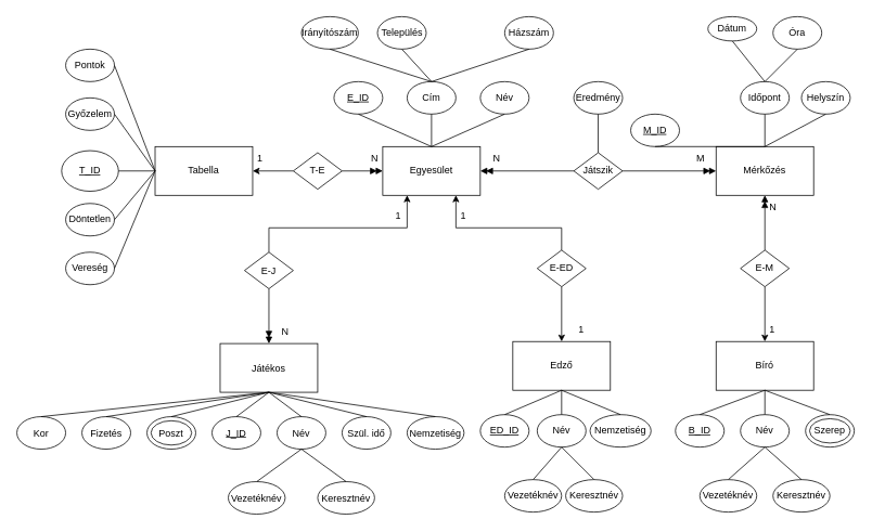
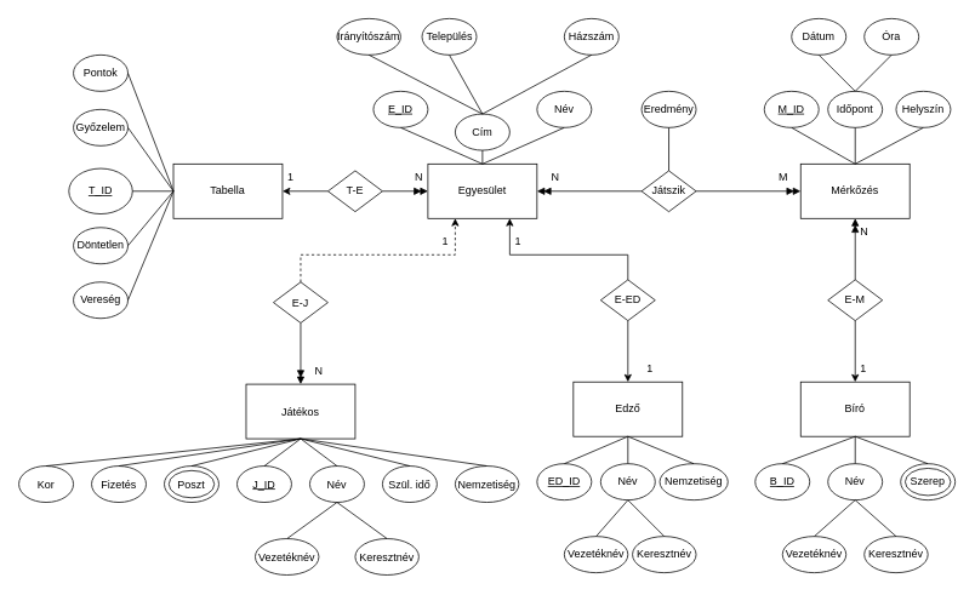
- <mxCell id="50" value="Dátum" style="ellipse;whiteSpace=wrap;html=1;" parent="1" vertex="1"><mxGeometry x="870" y="20" width="60" height="30" as="geometry" /></mxCell>
+ <mxCell id="50" value="Dátum" style="ellipse;whiteSpace=wrap;html=1;" parent="1" vertex="1"><mxGeometry x="870" y="20" width="60" height="40" as="geometry" /></mxCell>
- <mxCell id="25" value="Cím" style="ellipse;whiteSpace=wrap;html=1;" parent="1" vertex="1"><mxGeometry x="500" y="100" width="60" height="40" as="geometry" /></mxCell>
+ <mxCell id="25" value="Cím" style="ellipse;whiteSpace=wrap;html=1;" parent="1" vertex="1"><mxGeometry x="500" y="125" width="60" height="40" as="geometry" /></mxCell>
- <mxCell id="46" value="&lt;u&gt;M_ID&lt;/u&gt;" style="ellipse;whiteSpace=wrap;html=1;" parent="1" vertex="1"><mxGeometry x="775" y="140" width="60" height="40" as="geometry" /></mxCell>
+ <mxCell id="46" value="&lt;u&gt;M_ID&lt;/u&gt;" style="ellipse;whiteSpace=wrap;html=1;" parent="1" vertex="1"><mxGeometry x="840" y="100" width="60" height="40" as="geometry" /></mxCell>
- <mxCell id="31" style="edgeStyle=orthogonalEdgeStyle;rounded=0;orthogonalLoop=1;jettySize=auto;html=1;exitX=0.5;exitY=0;exitDx=0;exitDy=0;entryX=0.25;entryY=1;entryDx=0;entryDy=0;endArrow=classic;endFill=1;" parent="1" source="70" target="3" edge="1"><mxGeometry relative="1" as="geometry"><Array as="points"><mxPoint x="330" y="280" /><mxPoint x="500" y="280" /></Array></mxGeometry></mxCell>
+ <mxCell id="31" style="edgeStyle=orthogonalEdgeStyle;rounded=0;orthogonalLoop=1;jettySize=auto;html=1;exitX=0.5;exitY=0;exitDx=0;exitDy=0;entryX=0.25;entryY=1;entryDx=0;entryDy=0;endArrow=classic;endFill=1;dashed=1;" parent="1" source="70" target="3" edge="1"><mxGeometry relative="1" as="geometry"><Array as="points"><mxPoint x="330" y="280" /><mxPoint x="500" y="280" /></Array></mxGeometry></mxCell>
